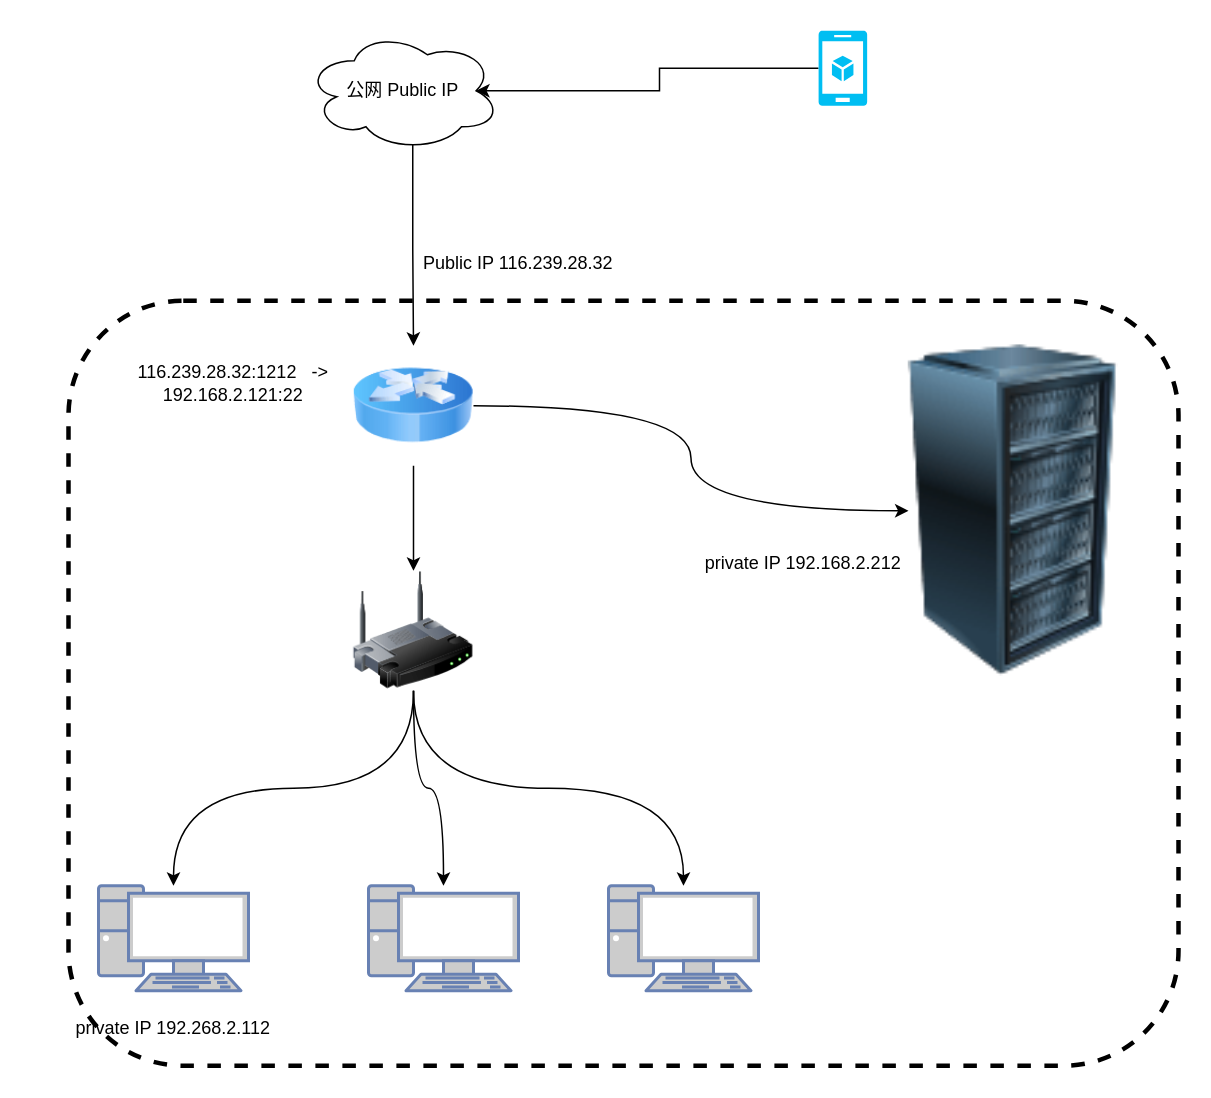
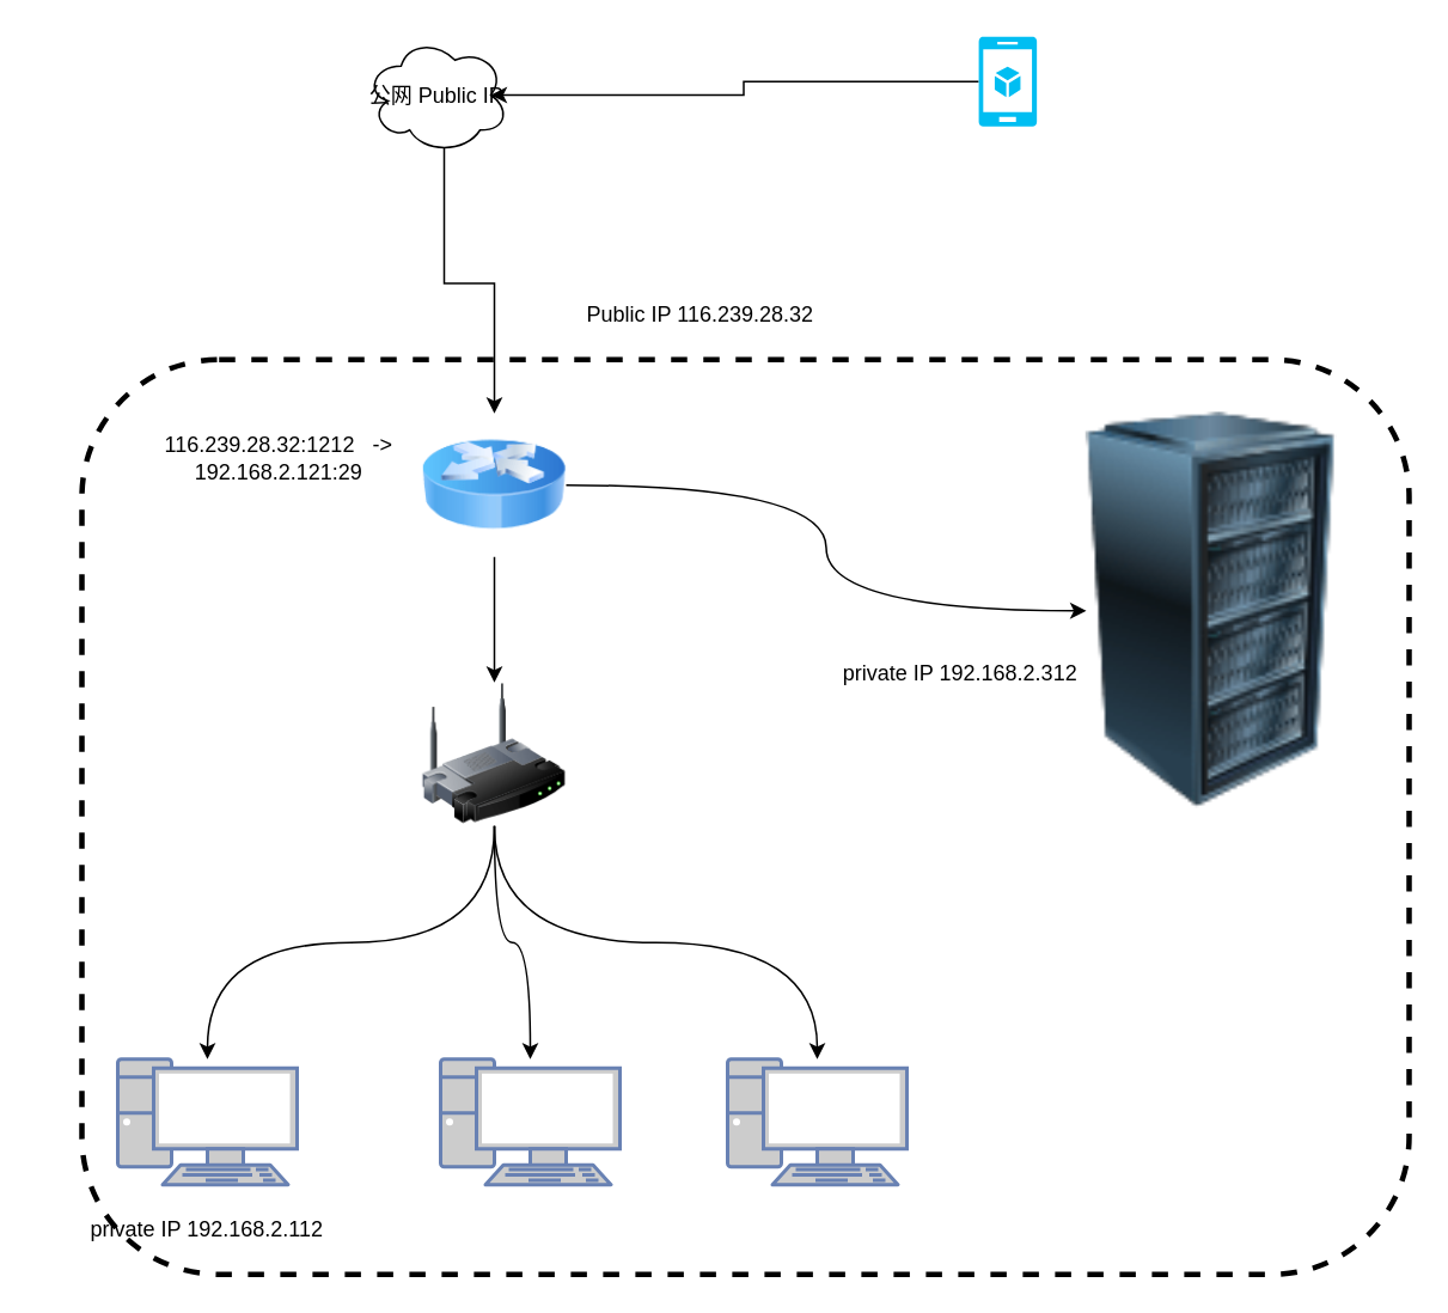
- <mxCell id="7" value="公网 Public IP" style="ellipse;shape=cloud;whiteSpace=wrap;html=1;" parent="1" vertex="1"><mxGeometry x="203" y="20" width="130" height="80" as="geometry" /></mxCell>
+ <mxCell id="7" value="公网 Public IP" style="ellipse;shape=cloud;whiteSpace=wrap;html=1;" parent="1" vertex="1"><mxGeometry x="203" y="20" width="80" height="65" as="geometry" /></mxCell>
- <mxCell id="16" value="Public IP 116.239.28.32" style="text;html=1;strokeColor=none;fillColor=none;align=center;verticalAlign=middle;whiteSpace=wrap;rounded=0;" vertex="1" parent="1"><mxGeometry x="250" y="160" width="190" height="30" as="geometry" /></mxCell>
+ <mxCell id="16" value="Public IP 116.239.28.32" style="text;html=1;strokeColor=none;fillColor=none;align=center;verticalAlign=middle;whiteSpace=wrap;rounded=0;" vertex="1" parent="1"><mxGeometry x="295" y="160" width="190" height="30" as="geometry" /></mxCell>
- <mxCell id="20" value="116.239.28.32:1212&amp;nbsp; &amp;nbsp;-&amp;gt; 192.168.2.121:22" style="text;html=1;strokeColor=none;fillColor=none;align=center;verticalAlign=middle;whiteSpace=wrap;rounded=0;" vertex="1" parent="1"><mxGeometry x="60" y="240" width="190" height="30" as="geometry" /></mxCell>
+ <mxCell id="20" value="116.239.28.32:1212&amp;nbsp; &amp;nbsp;-&amp;gt; 192.168.2.121:29" style="text;html=1;strokeColor=none;fillColor=none;align=center;verticalAlign=middle;whiteSpace=wrap;rounded=0;" vertex="1" parent="1"><mxGeometry x="60" y="240" width="190" height="30" as="geometry" /></mxCell>
- <mxCell id="17" value="private IP 192.168.2.212" style="text;html=1;strokeColor=none;fillColor=none;align=center;verticalAlign=middle;whiteSpace=wrap;rounded=0;" vertex="1" parent="1"><mxGeometry x="440" y="360" width="190" height="30" as="geometry" /></mxCell>
+ <mxCell id="17" value="private IP 192.168.2.312" style="text;html=1;strokeColor=none;fillColor=none;align=center;verticalAlign=middle;whiteSpace=wrap;rounded=0;" vertex="1" parent="1"><mxGeometry x="440" y="360" width="190" height="30" as="geometry" /></mxCell>
- <mxCell id="21" value="private IP 192.268.2.112" style="text;html=1;strokeColor=none;fillColor=none;align=center;verticalAlign=middle;whiteSpace=wrap;rounded=0;" vertex="1" parent="1"><mxGeometry x="20" y="670" width="190" height="30" as="geometry" /></mxCell>
+ <mxCell id="21" value="private IP 192.168.2.112" style="text;html=1;strokeColor=none;fillColor=none;align=center;verticalAlign=middle;whiteSpace=wrap;rounded=0;" vertex="1" parent="1"><mxGeometry x="20" y="670" width="190" height="30" as="geometry" /></mxCell>
